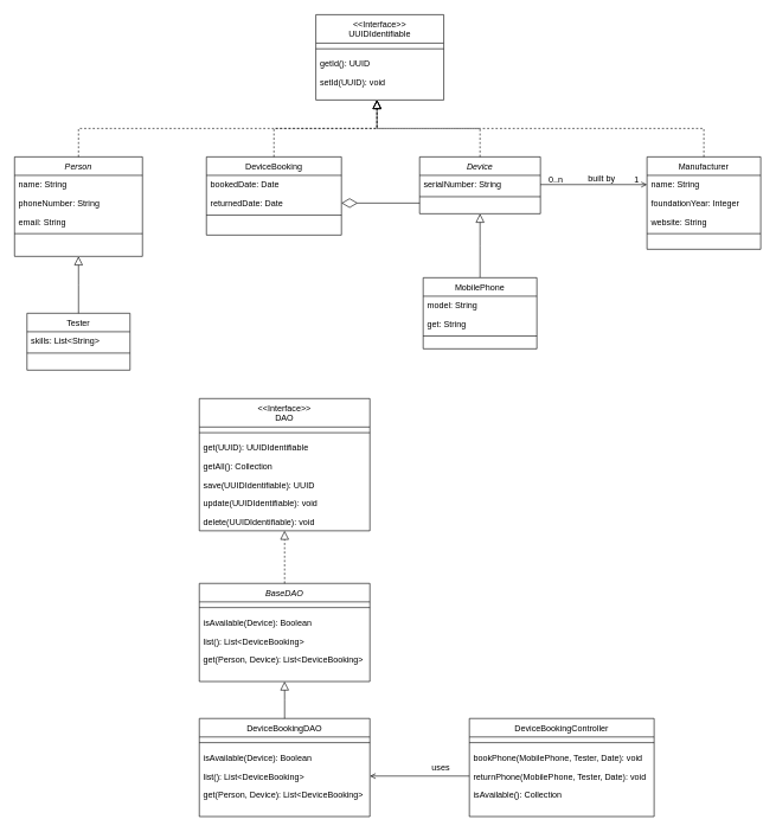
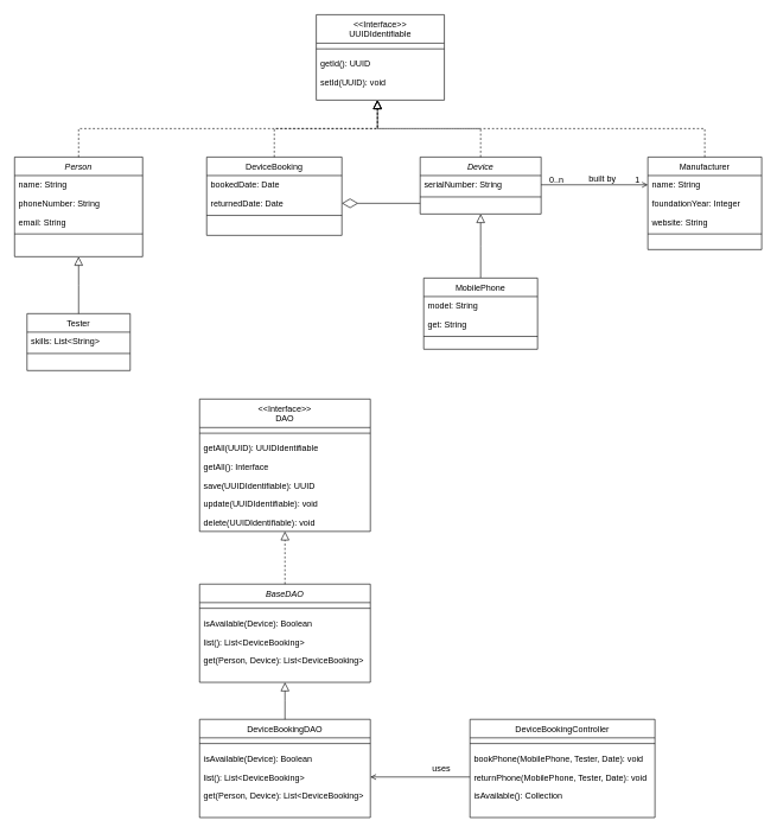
- <mxCell id="50" value="get(UUID): UUIDIdentifiable" style="text;align=left;verticalAlign=top;spacingLeft=4;spacingRight=4;overflow=hidden;rotatable=0;points=[[0,0.5],[1,0.5]];portConstraint=eastwest;" parent="48" vertex="1"><mxGeometry y="56" width="240" height="26" as="geometry" /></mxCell>
+ <mxCell id="50" value="getAll(UUID): UUIDIdentifiable" style="text;align=left;verticalAlign=top;spacingLeft=4;spacingRight=4;overflow=hidden;rotatable=0;points=[[0,0.5],[1,0.5]];portConstraint=eastwest;" parent="48" vertex="1"><mxGeometry y="56" width="240" height="26" as="geometry" /></mxCell>
- <mxCell id="51" value="getAll(): Collection" style="text;align=left;verticalAlign=top;spacingLeft=4;spacingRight=4;overflow=hidden;rotatable=0;points=[[0,0.5],[1,0.5]];portConstraint=eastwest;" parent="48" vertex="1"><mxGeometry y="82" width="240" height="26" as="geometry" /></mxCell>
+ <mxCell id="51" value="getAll(): Interface" style="text;align=left;verticalAlign=top;spacingLeft=4;spacingRight=4;overflow=hidden;rotatable=0;points=[[0,0.5],[1,0.5]];portConstraint=eastwest;" parent="48" vertex="1"><mxGeometry y="82" width="240" height="26" as="geometry" /></mxCell>
